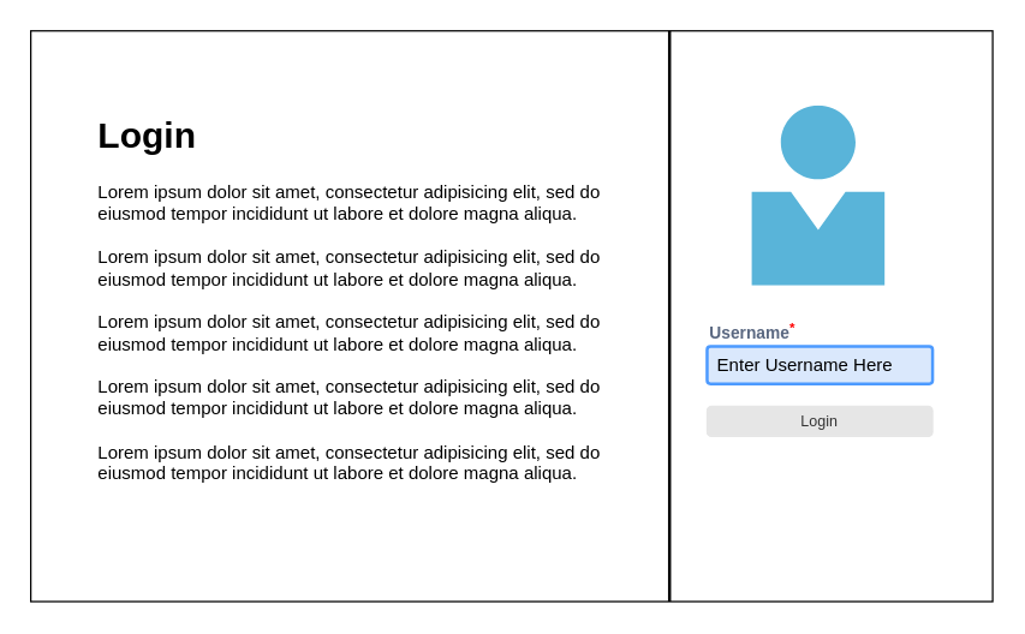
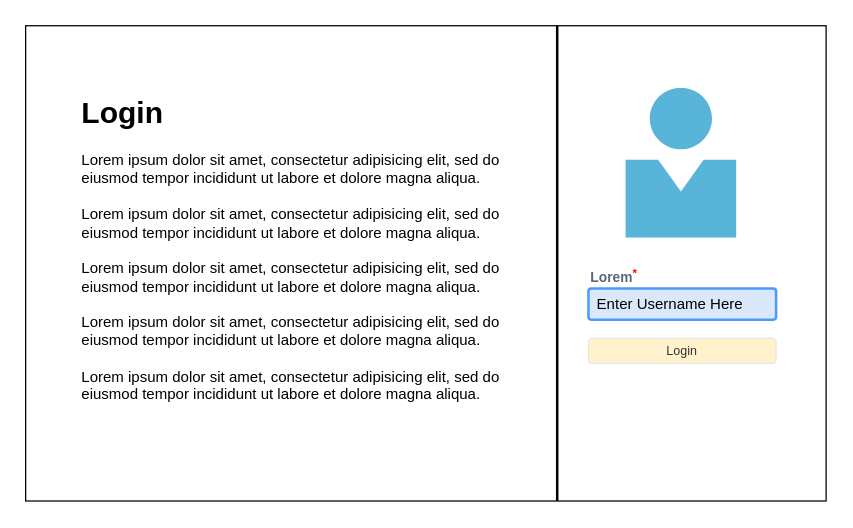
- <mxCell id="6" value="Username&lt;sup&gt;&lt;font color=&quot;#ff0000&quot;&gt;*&lt;/font&gt;&lt;/sup&gt;" style="fillColor=none;strokeColor=none;html=1;fontSize=11;fontStyle=0;align=left;fontColor=#596780;fontStyle=1;fontSize=11" parent="1" vertex="1"><mxGeometry x="470" y="210" width="150" height="20" as="geometry" /></mxCell>
+ <mxCell id="6" value="Lorem&lt;sup&gt;&lt;font color=&quot;#ff0000&quot;&gt;*&lt;/font&gt;&lt;/sup&gt;" style="fillColor=none;strokeColor=none;html=1;fontSize=11;fontStyle=0;align=left;fontColor=#596780;fontStyle=1;fontSize=11" parent="1" vertex="1"><mxGeometry x="470" y="210" width="150" height="20" as="geometry" /></mxCell>
- <mxCell id="8" value="Login" style="rounded=1;html=1;shadow=0;dashed=0;whiteSpace=wrap;fontSize=10;fillColor=#E6E6E6;align=center;strokeColor=#E6E6E6;fontColor=#333333;" parent="1" vertex="1"><mxGeometry x="470" y="270" width="150" height="20" as="geometry" /></mxCell>
+ <mxCell id="8" value="Login" style="rounded=1;html=1;shadow=0;dashed=0;whiteSpace=wrap;fontSize=10;fillColor=#fff2cc;align=center;strokeColor=#E6E6E6;fontColor=#333333;" parent="1" vertex="1"><mxGeometry x="470" y="270" width="150" height="20" as="geometry" /></mxCell>
